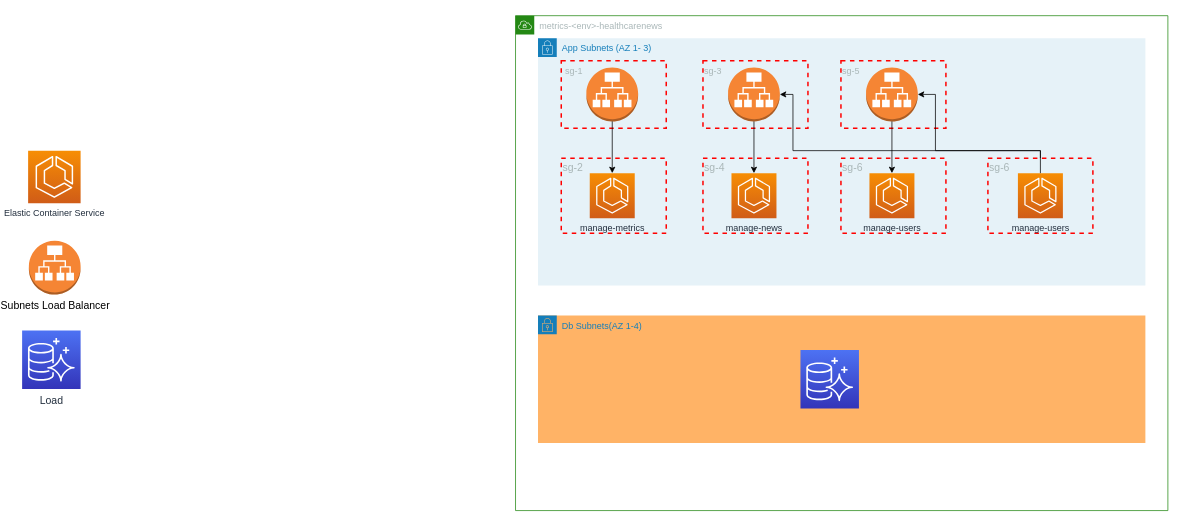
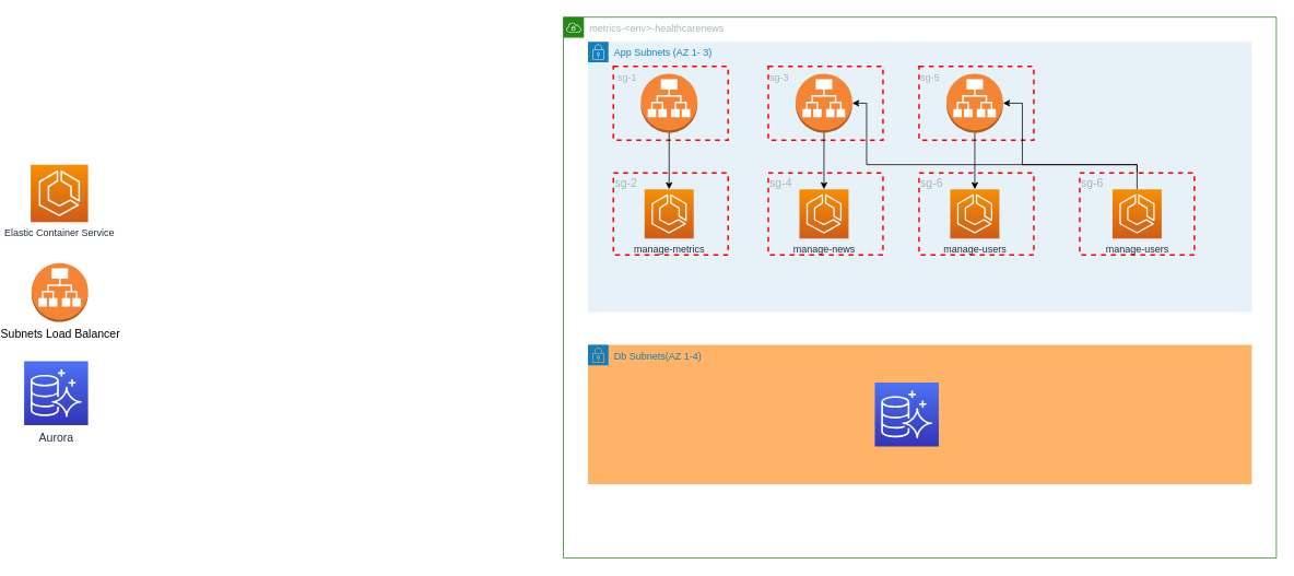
- <mxCell id="27" value="&lt;font style=&quot;font-size: 14px;&quot;&gt;Load&lt;/font&gt;" style="sketch=0;points=[[0,0,0],[0.25,0,0],[0.5,0,0],[0.75,0,0],[1,0,0],[0,1,0],[0.25,1,0],[0.5,1,0],[0.75,1,0],[1,1,0],[0,0.25,0],[0,0.5,0],[0,0.75,0],[1,0.25,0],[1,0.5,0],[1,0.75,0]];outlineConnect=0;fontColor=#232F3E;gradientColor=#4D72F3;gradientDirection=north;fillColor=#3334B9;strokeColor=#ffffff;dashed=0;verticalLabelPosition=bottom;verticalAlign=top;align=center;html=1;fontSize=12;fontStyle=0;aspect=fixed;shape=mxgraph.aws4.resourceIcon;resIcon=mxgraph.aws4.aurora;" vertex="1" parent="1"><mxGeometry x="20" y="440" width="78" height="78" as="geometry" /></mxCell>
+ <mxCell id="27" value="&lt;font style=&quot;font-size: 14px;&quot;&gt;Aurora&lt;/font&gt;" style="sketch=0;points=[[0,0,0],[0.25,0,0],[0.5,0,0],[0.75,0,0],[1,0,0],[0,1,0],[0.25,1,0],[0.5,1,0],[0.75,1,0],[1,1,0],[0,0.25,0],[0,0.5,0],[0,0.75,0],[1,0.25,0],[1,0.5,0],[1,0.75,0]];outlineConnect=0;fontColor=#232F3E;gradientColor=#4D72F3;gradientDirection=north;fillColor=#3334B9;strokeColor=#ffffff;dashed=0;verticalLabelPosition=bottom;verticalAlign=top;align=center;html=1;fontSize=12;fontStyle=0;aspect=fixed;shape=mxgraph.aws4.resourceIcon;resIcon=mxgraph.aws4.aurora;" vertex="1" parent="1"><mxGeometry x="20" y="440" width="78" height="78" as="geometry" /></mxCell>
